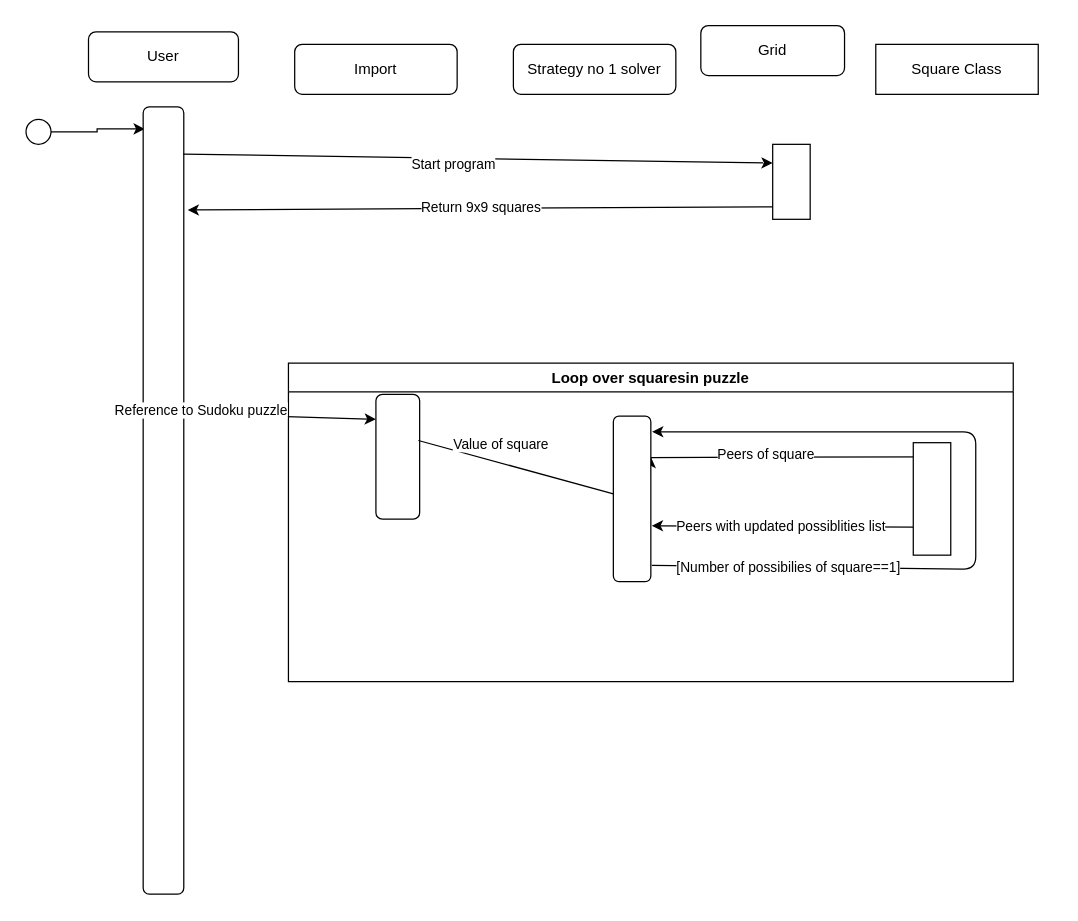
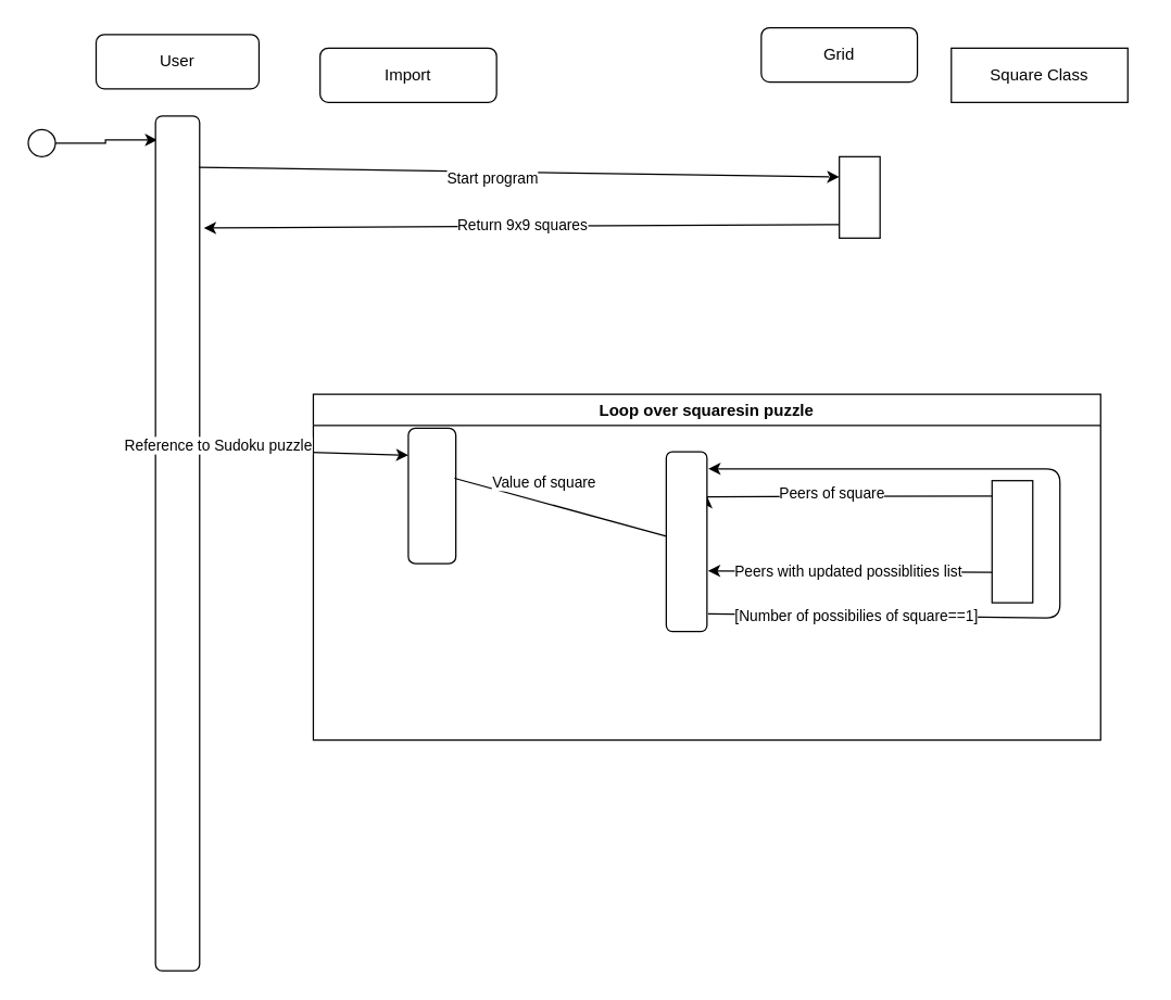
- <mxCell id="10" value="Strategy no 1 solver" style="rounded=1;whiteSpace=wrap;html=1;" vertex="1" parent="1"><mxGeometry x="410" y="35" width="130" height="40" as="geometry" /></mxCell>
